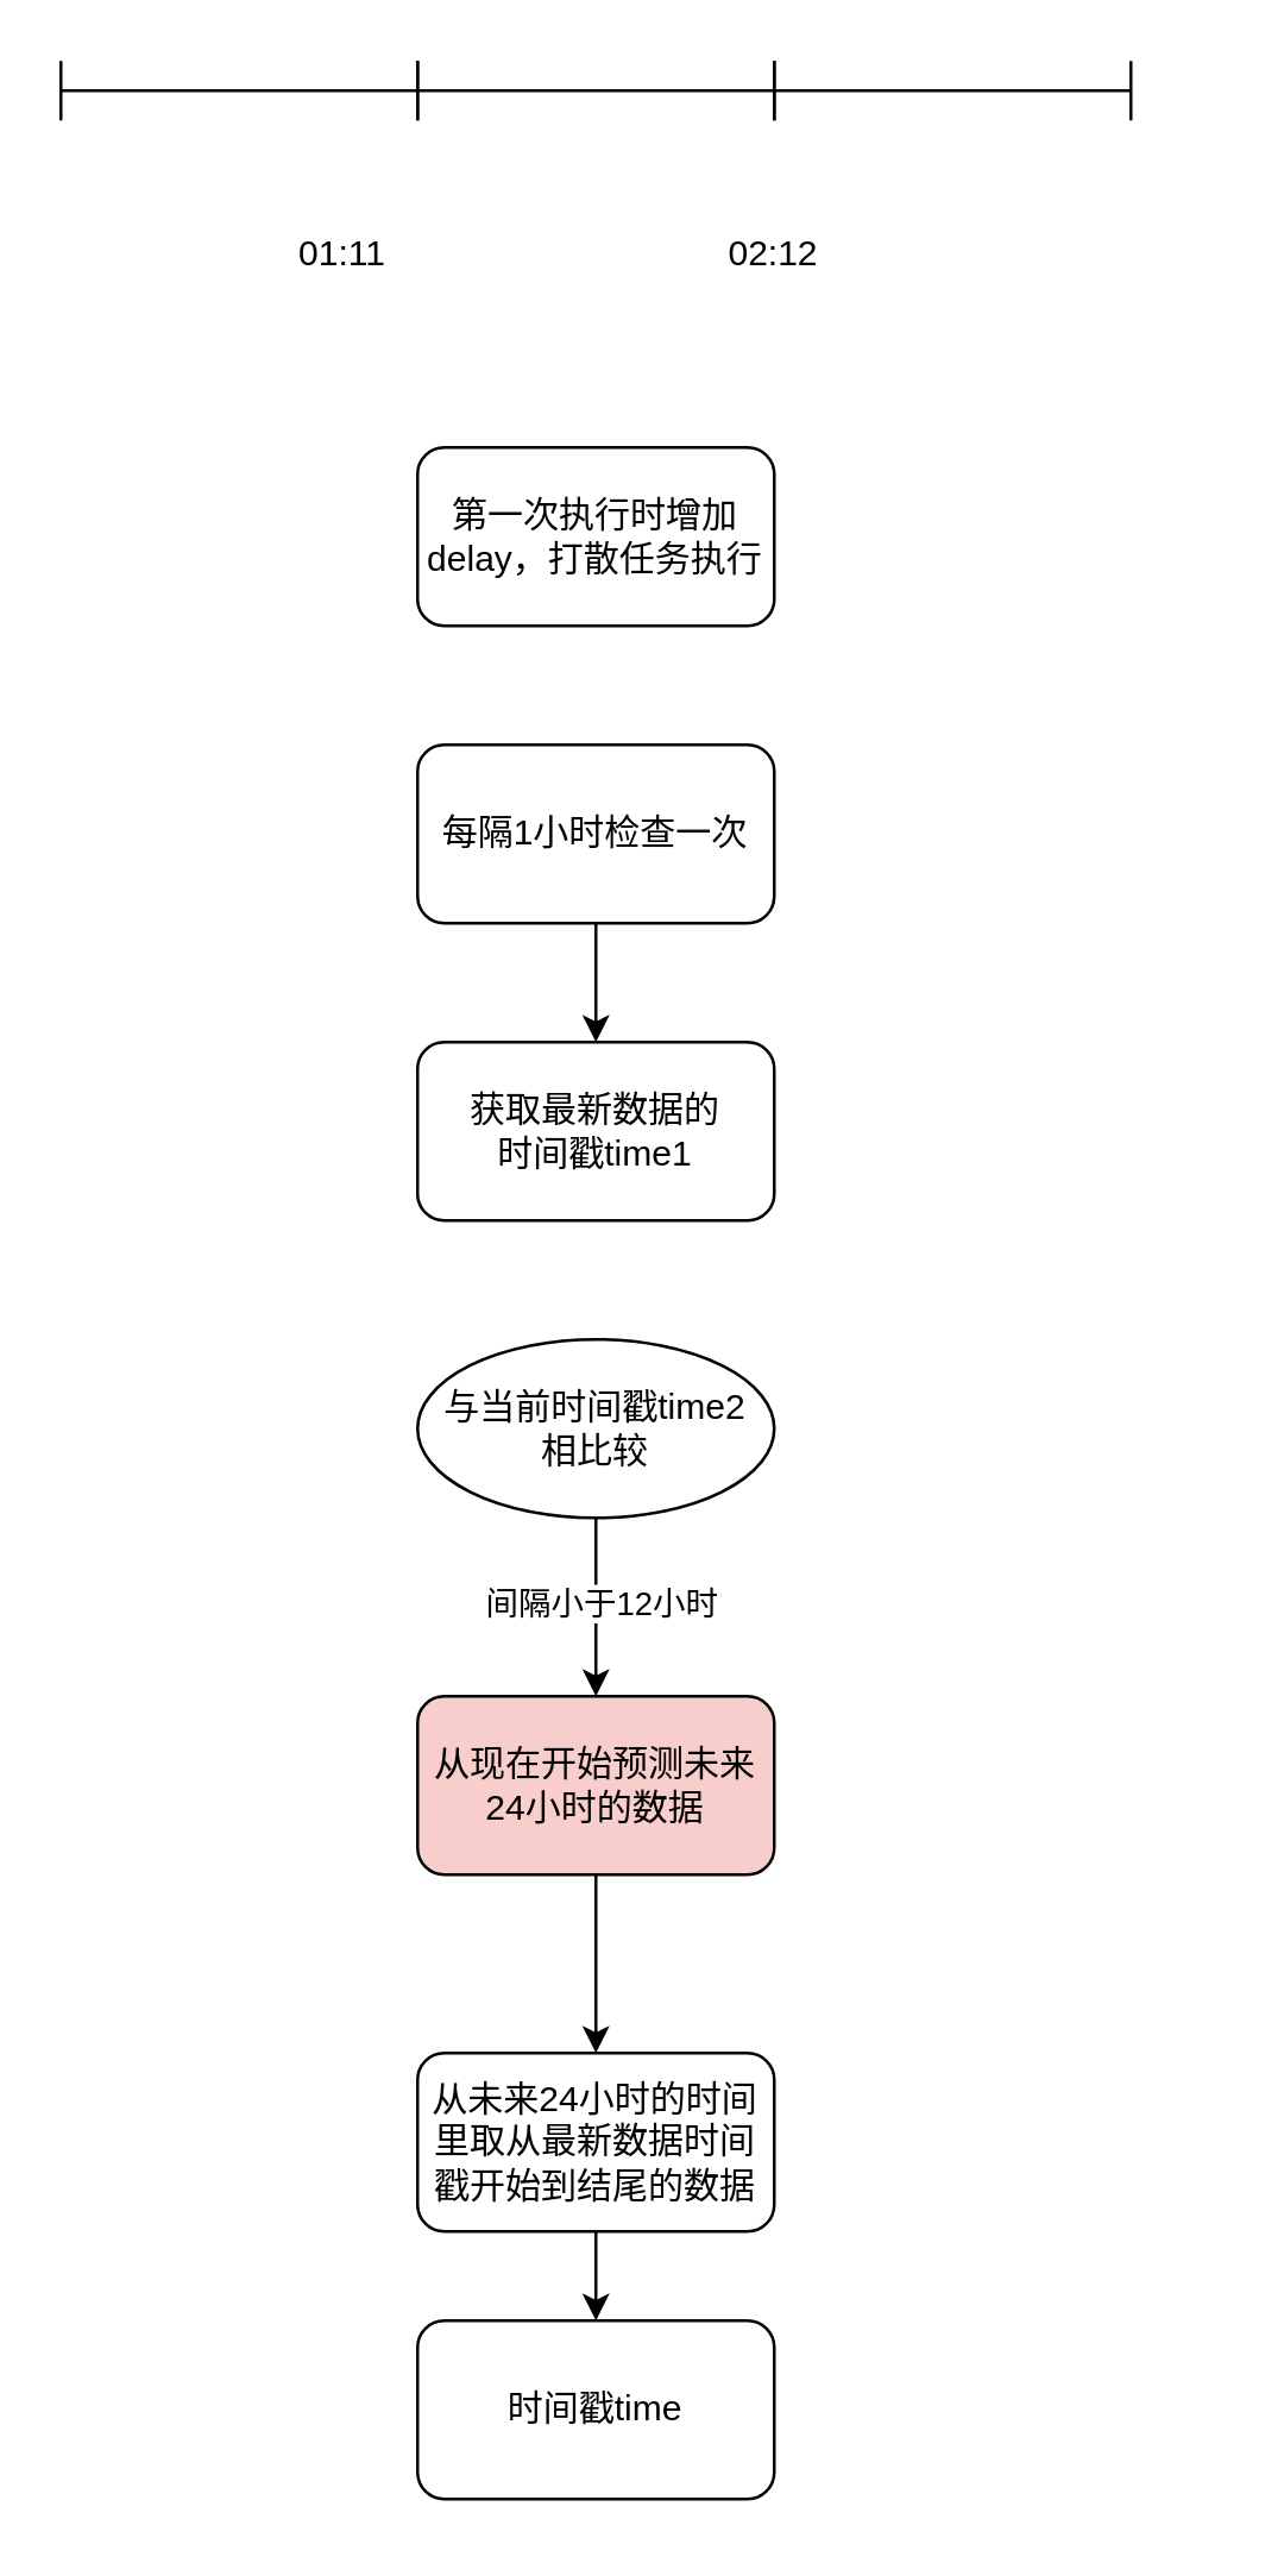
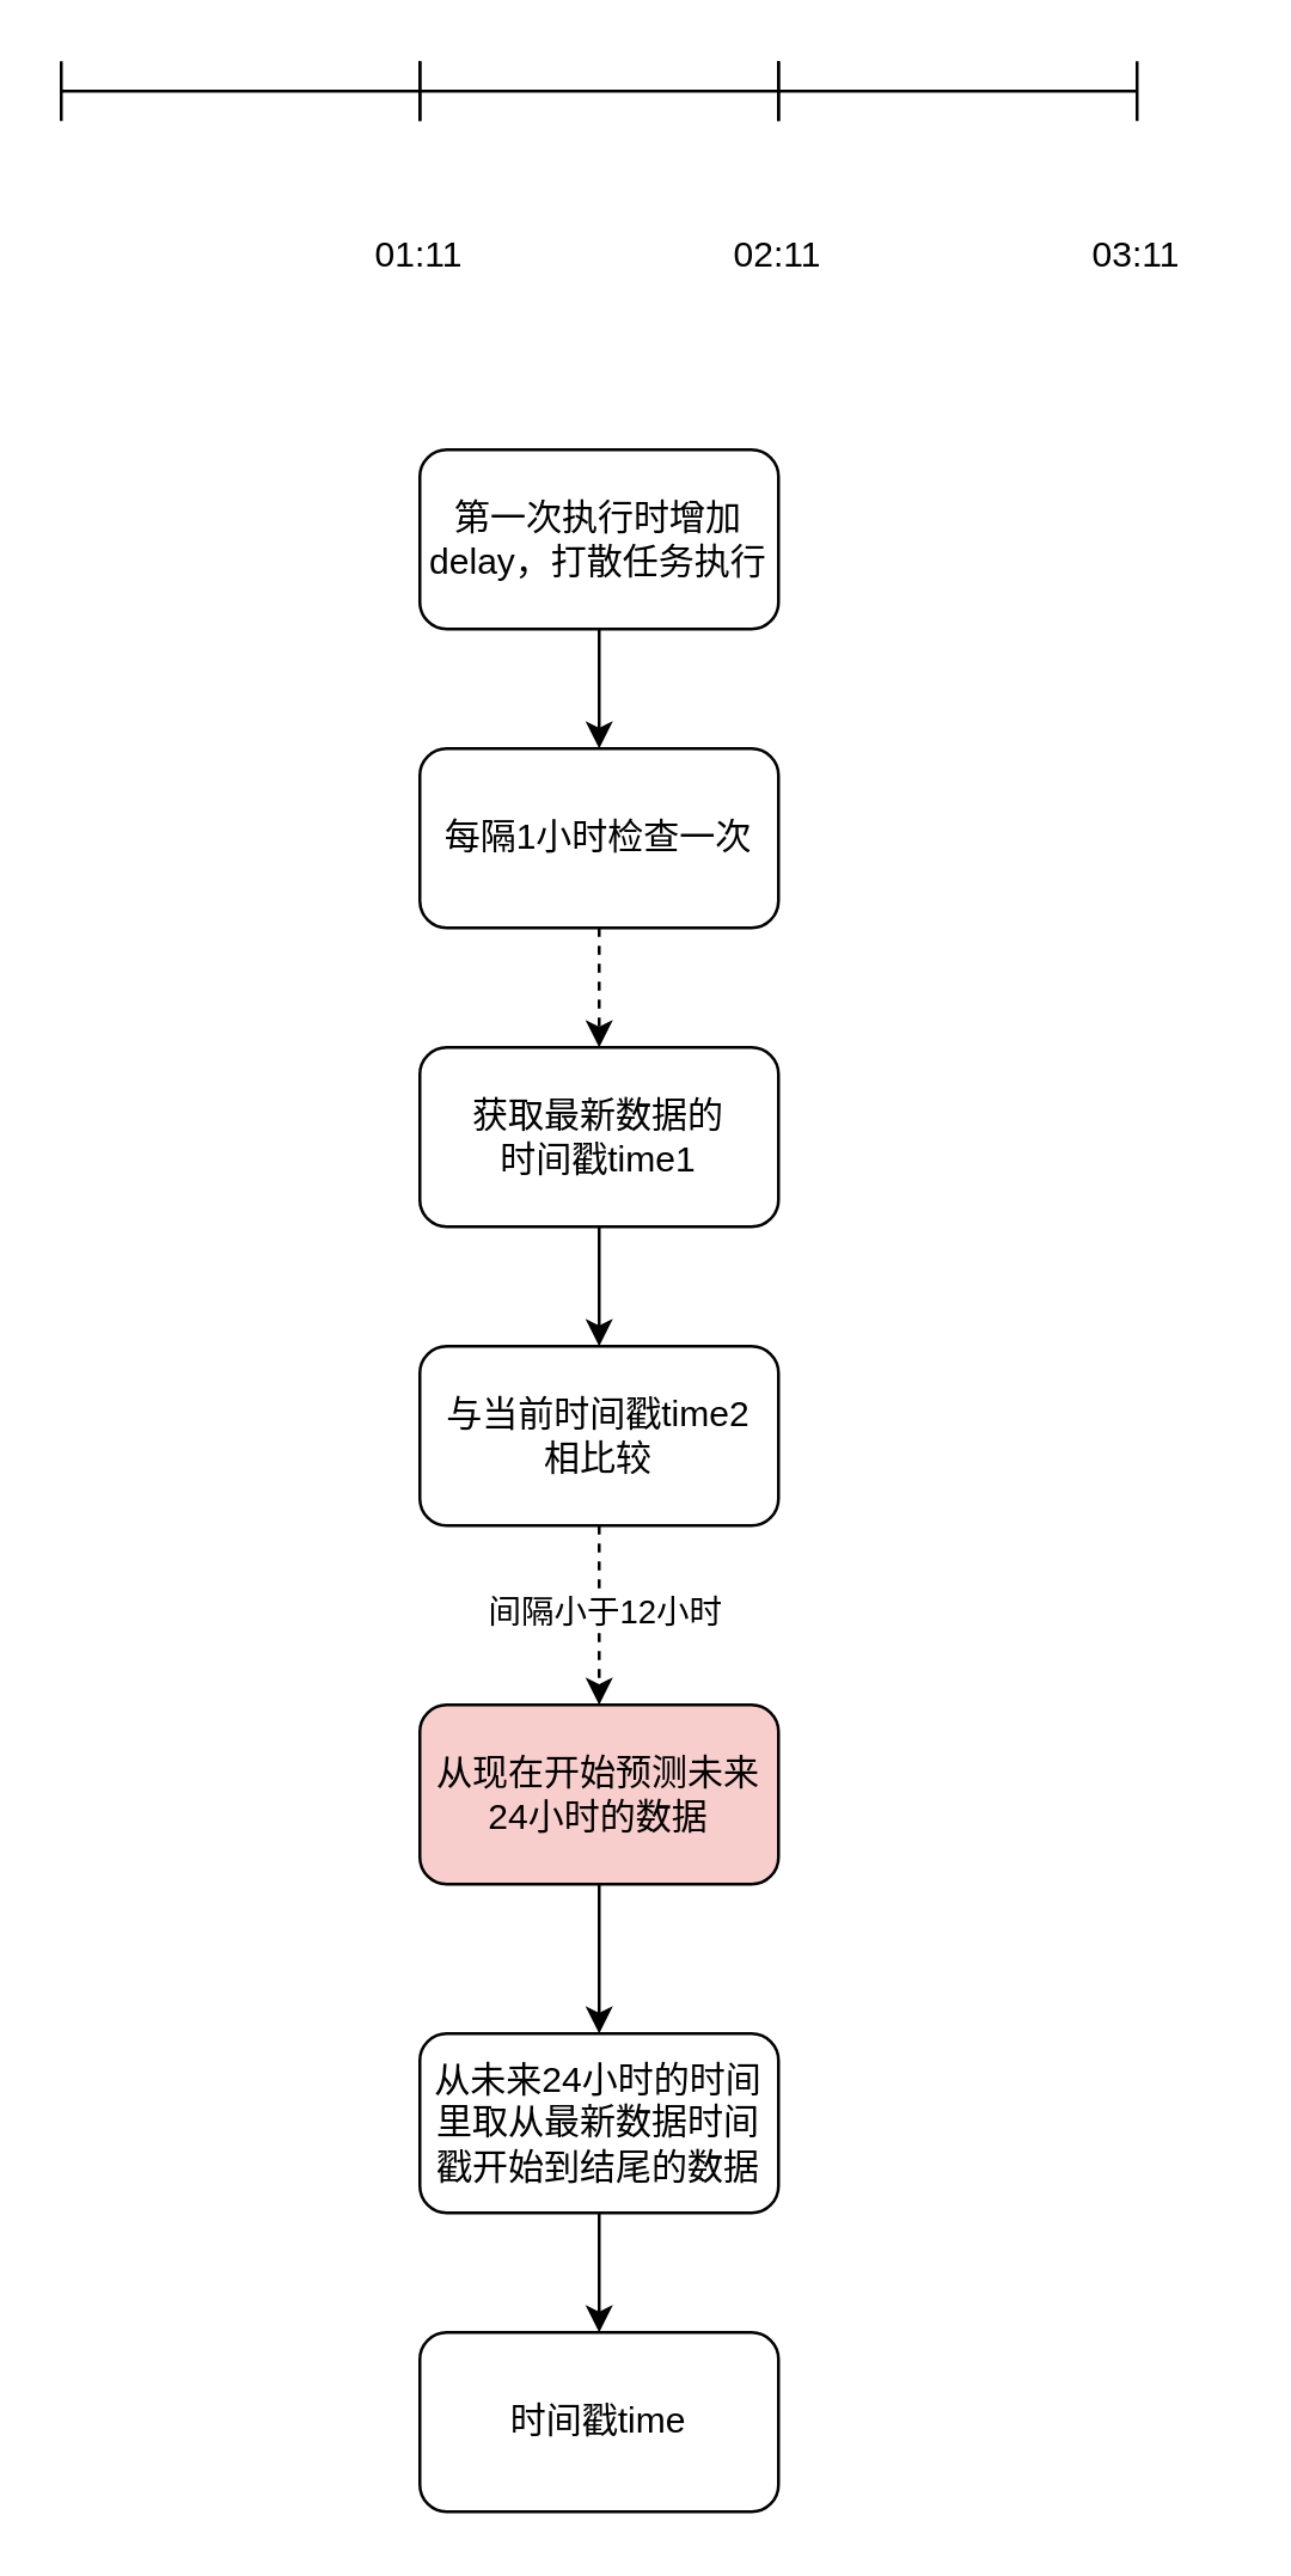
- <mxCell id="5" value="01:11" style="text;html=1;strokeColor=none;fillColor=none;align=center;verticalAlign=middle;whiteSpace=wrap;rounded=0;" vertex="1" parent="1"><mxGeometry x="85" y="70" width="60" height="30" as="geometry" /></mxCell>
+ <mxCell id="5" value="01:11" style="text;html=1;strokeColor=none;fillColor=none;align=center;verticalAlign=middle;whiteSpace=wrap;rounded=0;" vertex="1" parent="1"><mxGeometry x="110" y="70" width="60" height="30" as="geometry" /></mxCell>
- <mxCell id="6" value="02:12" style="text;html=1;strokeColor=none;fillColor=none;align=center;verticalAlign=middle;whiteSpace=wrap;rounded=0;" vertex="1" parent="1"><mxGeometry x="230" y="70" width="60" height="30" as="geometry" /></mxCell>
+ <mxCell id="6" value="02:11" style="text;html=1;strokeColor=none;fillColor=none;align=center;verticalAlign=middle;whiteSpace=wrap;rounded=0;" vertex="1" parent="1"><mxGeometry x="230" y="70" width="60" height="30" as="geometry" /></mxCell>
+ <mxCell id="7" value="03:11" style="text;html=1;strokeColor=none;fillColor=none;align=center;verticalAlign=middle;whiteSpace=wrap;rounded=0;" vertex="1" parent="1"><mxGeometry x="350" y="70" width="60" height="30" as="geometry" /></mxCell>
+ <mxCell id="20" value="" style="edgeStyle=orthogonalEdgeStyle;rounded=0;orthogonalLoop=1;jettySize=auto;html=1;" edge="1" parent="1" source="21" target="9"><mxGeometry relative="1" as="geometry" /></mxCell>
- <mxCell id="8" value="" style="edgeStyle=orthogonalEdgeStyle;rounded=0;orthogonalLoop=1;jettySize=auto;html=1;" edge="1" parent="1" source="9" target="11"><mxGeometry relative="1" as="geometry" /></mxCell>
+ <mxCell id="8" value="" style="edgeStyle=orthogonalEdgeStyle;rounded=0;orthogonalLoop=1;jettySize=auto;html=1;dashed=1;" edge="1" parent="1" source="9" target="11"><mxGeometry relative="1" as="geometry" /></mxCell>
+ <mxCell id="10" value="" style="edgeStyle=orthogonalEdgeStyle;rounded=0;orthogonalLoop=1;jettySize=auto;html=1;" edge="1" parent="1" source="11" target="14"><mxGeometry relative="1" as="geometry" /></mxCell>
- <mxCell id="14" value="与当前时间戳time2&lt;br&gt;相比较" style="ellipse;whiteSpace=wrap;html=1;" vertex="1" parent="1"><mxGeometry x="140" y="450" width="120" height="60" as="geometry" /></mxCell>
+ <mxCell id="14" value="与当前时间戳time2&lt;br&gt;相比较" style="whiteSpace=wrap;html=1;rounded=1;" vertex="1" parent="1"><mxGeometry x="140" y="450" width="120" height="60" as="geometry" /></mxCell>
- <mxCell id="12" value="" style="edgeStyle=orthogonalEdgeStyle;rounded=0;orthogonalLoop=1;jettySize=auto;html=1;" edge="1" parent="1" source="14" target="16"><mxGeometry relative="1" as="geometry" /></mxCell>
+ <mxCell id="12" value="" style="edgeStyle=orthogonalEdgeStyle;rounded=0;orthogonalLoop=1;jettySize=auto;html=1;dashed=1;" edge="1" parent="1" source="14" target="16"><mxGeometry relative="1" as="geometry" /></mxCell>
- <mxCell id="18" value="从未来24小时的时间里取从最新数据时间戳开始到结尾的数据" style="whiteSpace=wrap;html=1;rounded=1;" vertex="1" parent="1"><mxGeometry x="140" y="690" width="120" height="60" as="geometry" /></mxCell>
+ <mxCell id="18" value="从未来24小时的时间里取从最新数据时间戳开始到结尾的数据" style="whiteSpace=wrap;html=1;rounded=1;" vertex="1" parent="1"><mxGeometry x="140" y="680" width="120" height="60" as="geometry" /></mxCell>
